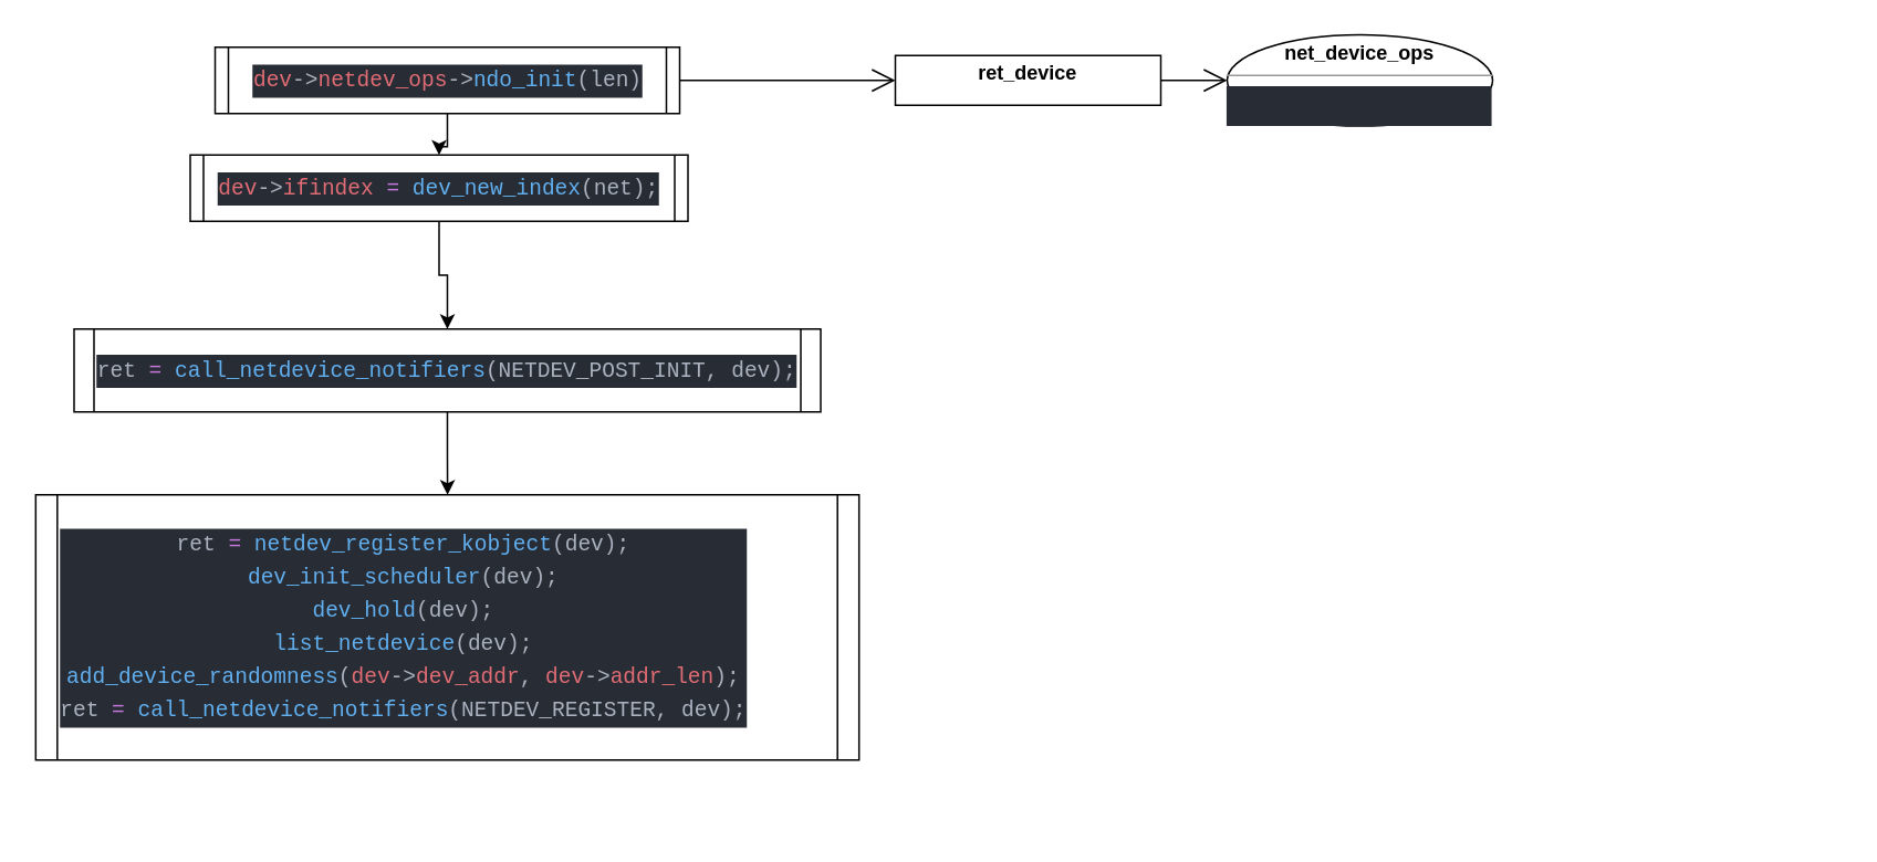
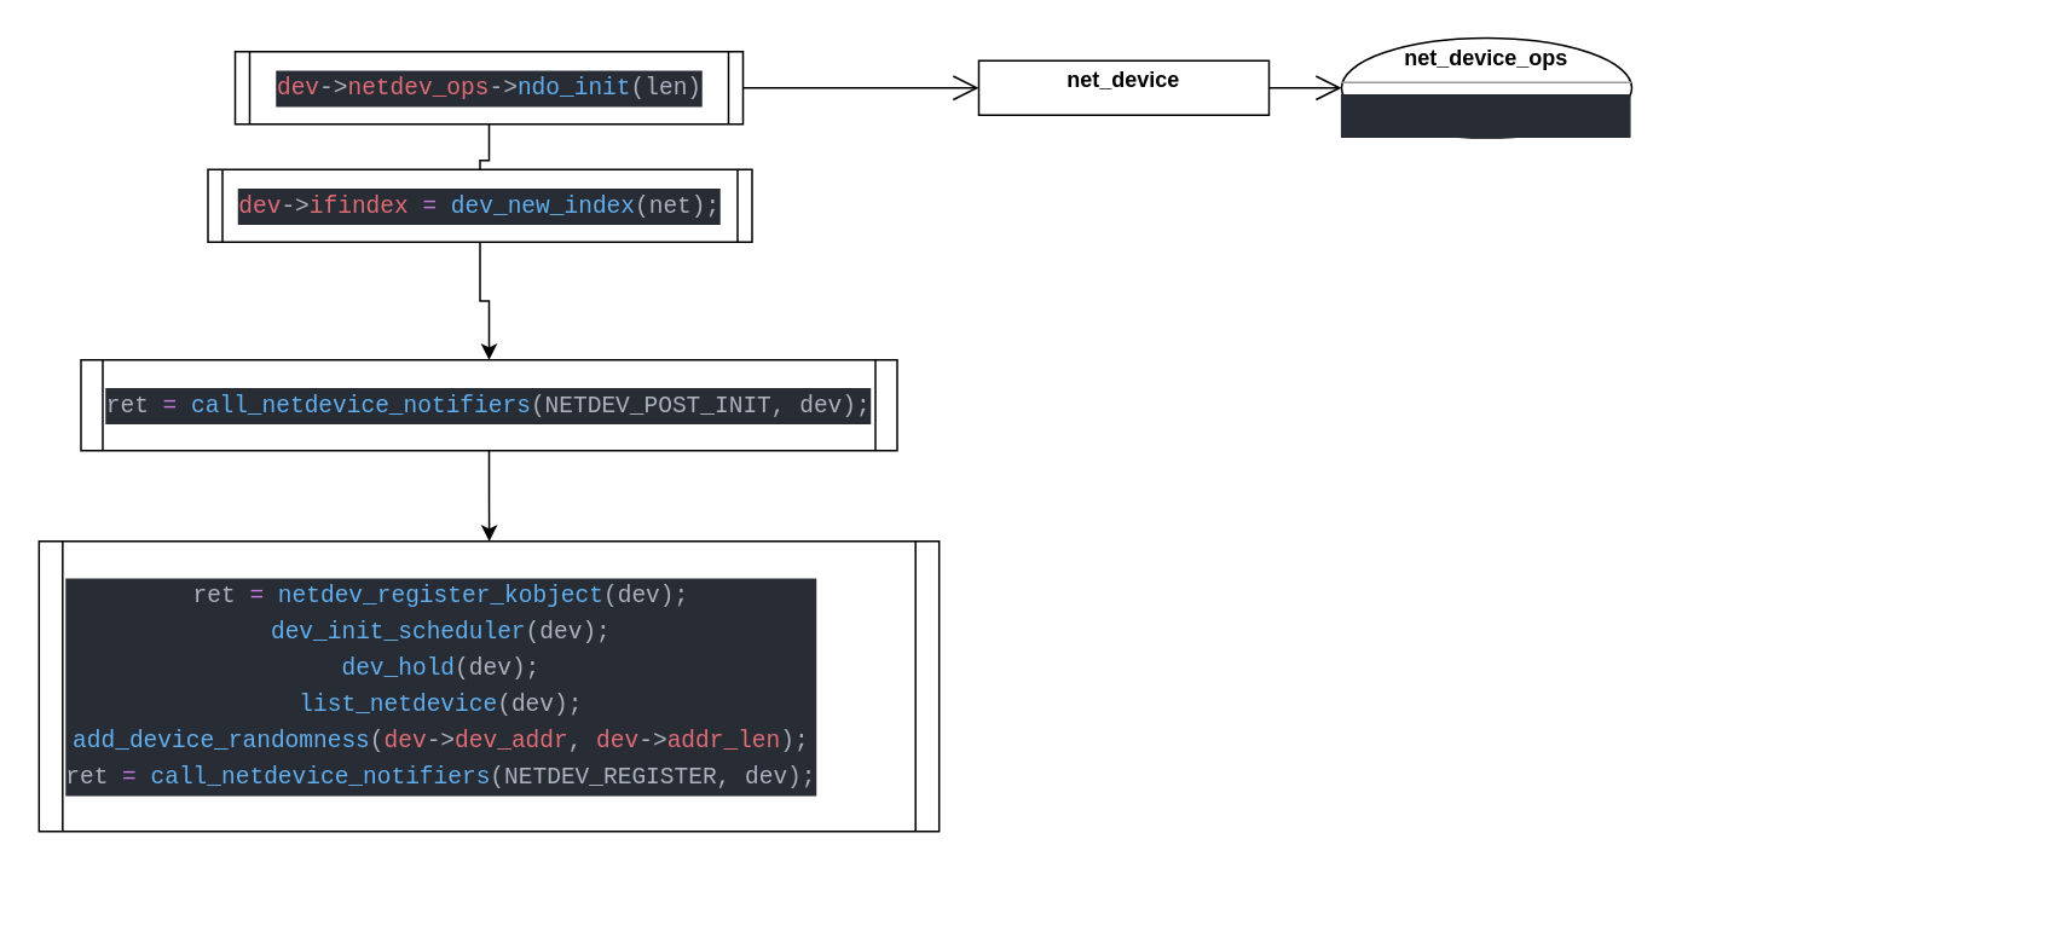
- <mxCell id="9" value="&lt;p style=&quot;margin: 0px ; margin-top: 4px ; text-align: center&quot;&gt;&lt;b&gt;ret_device&lt;/b&gt;&lt;/p&gt;&lt;div style=&quot;height: 2px&quot;&gt;&lt;div&gt;&lt;br&gt;&lt;/div&gt;&lt;/div&gt;" style="verticalAlign=top;align=left;overflow=fill;fontSize=12;fontFamily=Helvetica;html=1;" vertex="1" parent="1"><mxGeometry x="539" y="33" width="160" height="30" as="geometry" /></mxCell>
+ <mxCell id="9" value="&lt;p style=&quot;margin: 0px ; margin-top: 4px ; text-align: center&quot;&gt;&lt;b&gt;net_device&lt;/b&gt;&lt;/p&gt;&lt;div style=&quot;height: 2px&quot;&gt;&lt;div&gt;&lt;br&gt;&lt;/div&gt;&lt;/div&gt;" style="verticalAlign=top;align=left;overflow=fill;fontSize=12;fontFamily=Helvetica;html=1;" vertex="1" parent="1"><mxGeometry x="539" y="33" width="160" height="30" as="geometry" /></mxCell>
- <mxCell id="2" style="edgeStyle=orthogonalEdgeStyle;rounded=0;orthogonalLoop=1;jettySize=auto;html=1;exitX=0.5;exitY=1;exitDx=0;exitDy=0;" edge="1" parent="1" source="3" target="5"><mxGeometry relative="1" as="geometry" /></mxCell>
+ <mxCell id="2" style="edgeStyle=orthogonalEdgeStyle;rounded=0;orthogonalLoop=1;jettySize=auto;html=1;exitX=0.5;exitY=1;exitDx=0;exitDy=0;endArrow=none;" edge="1" parent="1" source="3" target="5"><mxGeometry relative="1" as="geometry" /></mxCell>
